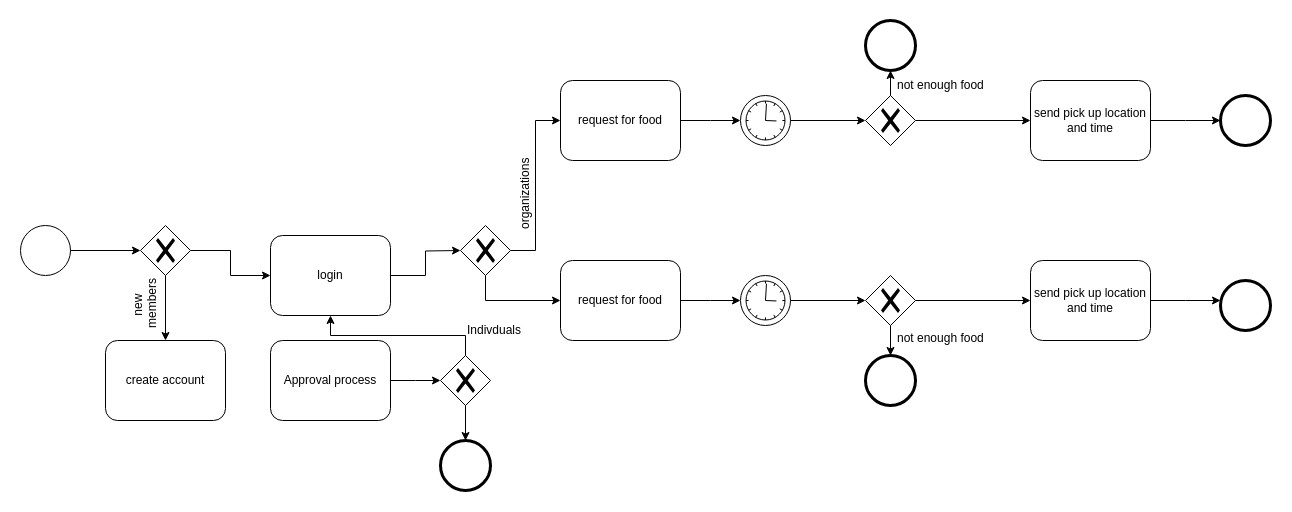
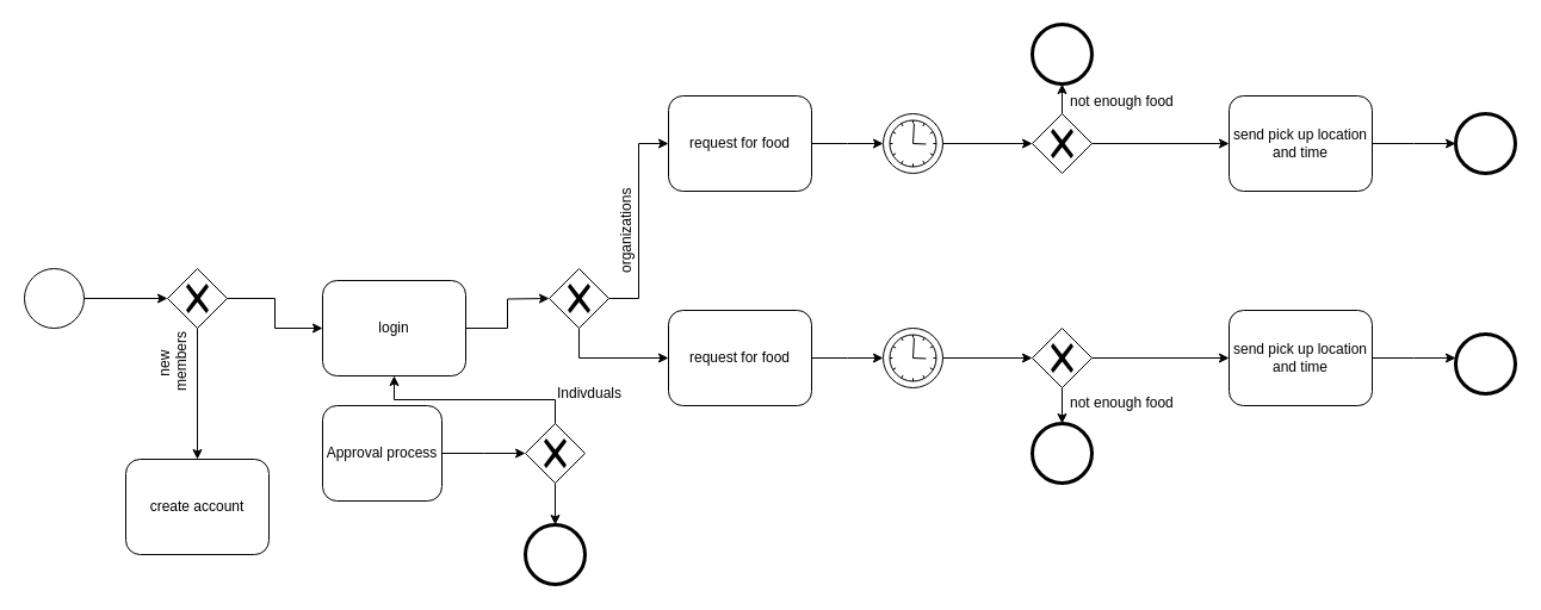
- <mxCell id="7" value="create account" style="shape=ext;rounded=1;html=1;whiteSpace=wrap;fillColor=none;" vertex="1" parent="1"><mxGeometry x="105" y="340" width="120" height="80" as="geometry" /></mxCell>
+ <mxCell id="7" value="create account" style="shape=ext;rounded=1;html=1;whiteSpace=wrap;fillColor=none;" vertex="1" parent="1"><mxGeometry x="105" y="385" width="120" height="80" as="geometry" /></mxCell>
- <mxCell id="12" value="Approval process" style="shape=ext;rounded=1;html=1;whiteSpace=wrap;fillColor=none;" vertex="1" parent="1"><mxGeometry x="270" y="340" width="120" height="80" as="geometry" /></mxCell>
+ <mxCell id="12" value="Approval process" style="shape=ext;rounded=1;html=1;whiteSpace=wrap;fillColor=none;" vertex="1" parent="1"><mxGeometry x="270" y="340" width="100" height="80" as="geometry" /></mxCell>
